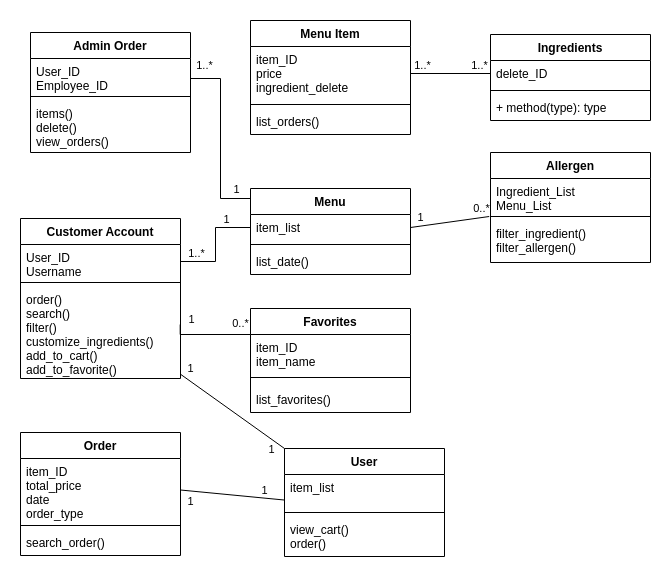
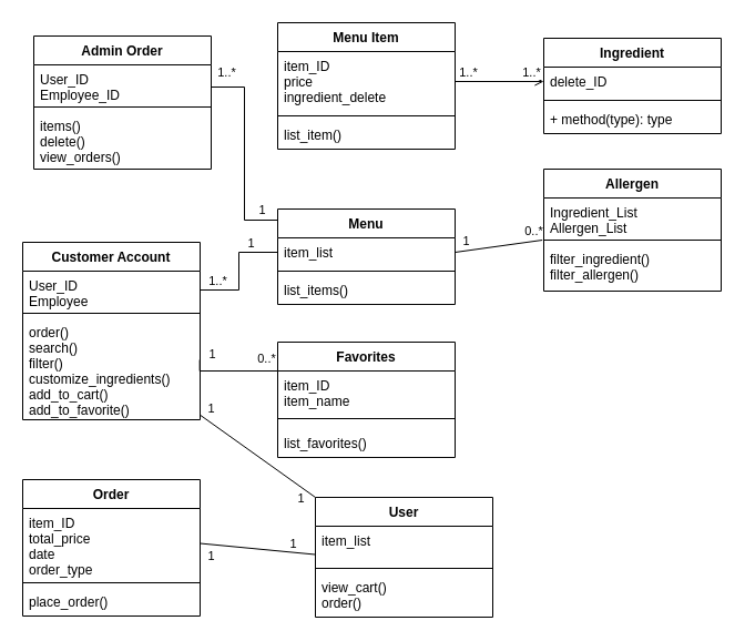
- <mxCell id="18" value="Ingredients" style="swimlane;fontStyle=1;align=center;verticalAlign=top;childLayout=stackLayout;horizontal=1;startSize=26;horizontalStack=0;resizeParent=1;resizeParentMax=0;resizeLast=0;collapsible=1;marginBottom=0;" parent="1" vertex="1"><mxGeometry x="490" y="34" width="160" height="86" as="geometry" /></mxCell>
+ <mxCell id="18" value="Ingredient" style="swimlane;fontStyle=1;align=center;verticalAlign=top;childLayout=stackLayout;horizontal=1;startSize=26;horizontalStack=0;resizeParent=1;resizeParentMax=0;resizeLast=0;collapsible=1;marginBottom=0;" parent="1" vertex="1"><mxGeometry x="490" y="34" width="160" height="86" as="geometry" /></mxCell>
- <mxCell id="32" style="edgeStyle=orthogonalEdgeStyle;rounded=0;orthogonalLoop=1;jettySize=auto;html=1;entryX=0;entryY=0.5;entryDx=0;entryDy=0;endArrow=none;endFill=0;" parent="1" source="26" target="19" edge="1"><mxGeometry relative="1" as="geometry" /></mxCell>
+ <mxCell id="32" style="edgeStyle=orthogonalEdgeStyle;rounded=0;orthogonalLoop=1;jettySize=auto;html=1;entryX=0;entryY=0.5;entryDx=0;entryDy=0;endArrow=open;endFill=0;" parent="1" source="26" target="19" edge="1"><mxGeometry relative="1" as="geometry" /></mxCell>
- <mxCell id="28" value="list_orders()" style="text;strokeColor=none;fillColor=none;align=left;verticalAlign=top;spacingLeft=4;spacingRight=4;overflow=hidden;rotatable=0;points=[[0,0.5],[1,0.5]];portConstraint=eastwest;" parent="25" vertex="1"><mxGeometry y="88" width="160" height="26" as="geometry" /></mxCell>
+ <mxCell id="28" value="list_item()" style="text;strokeColor=none;fillColor=none;align=left;verticalAlign=top;spacingLeft=4;spacingRight=4;overflow=hidden;rotatable=0;points=[[0,0.5],[1,0.5]];portConstraint=eastwest;" parent="25" vertex="1"><mxGeometry y="88" width="160" height="26" as="geometry" /></mxCell>
- <mxCell id="53" value="Ingredient_List&#10;Menu_List" style="text;strokeColor=none;fillColor=none;align=left;verticalAlign=top;spacingLeft=4;spacingRight=4;overflow=hidden;rotatable=0;points=[[0,0.5],[1,0.5]];portConstraint=eastwest;" vertex="1" parent="52"><mxGeometry y="26" width="160" height="34" as="geometry" /></mxCell>
+ <mxCell id="53" value="Ingredient_List&#10;Allergen_List" style="text;strokeColor=none;fillColor=none;align=left;verticalAlign=top;spacingLeft=4;spacingRight=4;overflow=hidden;rotatable=0;points=[[0,0.5],[1,0.5]];portConstraint=eastwest;" vertex="1" parent="52"><mxGeometry y="26" width="160" height="34" as="geometry" /></mxCell>
- <mxCell id="7" value="User_ID&#10;Username" style="text;strokeColor=none;fillColor=none;align=left;verticalAlign=top;spacingLeft=4;spacingRight=4;overflow=hidden;rotatable=0;points=[[0,0.5],[1,0.5]];portConstraint=eastwest;" parent="6" vertex="1"><mxGeometry y="26" width="160" height="34" as="geometry" /></mxCell>
+ <mxCell id="7" value="User_ID&#10;Employee" style="text;strokeColor=none;fillColor=none;align=left;verticalAlign=top;spacingLeft=4;spacingRight=4;overflow=hidden;rotatable=0;points=[[0,0.5],[1,0.5]];portConstraint=eastwest;" parent="6" vertex="1"><mxGeometry y="26" width="160" height="34" as="geometry" /></mxCell>
- <mxCell id="5" value="list_date()" style="text;strokeColor=none;fillColor=none;align=left;verticalAlign=top;spacingLeft=4;spacingRight=4;overflow=hidden;rotatable=0;points=[[0,0.5],[1,0.5]];portConstraint=eastwest;" parent="2" vertex="1"><mxGeometry y="60" width="160" height="26" as="geometry" /></mxCell>
+ <mxCell id="5" value="list_items()" style="text;strokeColor=none;fillColor=none;align=left;verticalAlign=top;spacingLeft=4;spacingRight=4;overflow=hidden;rotatable=0;points=[[0,0.5],[1,0.5]];portConstraint=eastwest;" parent="2" vertex="1"><mxGeometry y="60" width="160" height="26" as="geometry" /></mxCell>
- <mxCell id="17" value="search_order()" style="text;strokeColor=none;fillColor=none;align=left;verticalAlign=top;spacingLeft=4;spacingRight=4;overflow=hidden;rotatable=0;points=[[0,0.5],[1,0.5]];portConstraint=eastwest;" parent="14" vertex="1"><mxGeometry y="97" width="160" height="26" as="geometry" /></mxCell>
+ <mxCell id="17" value="place_order()" style="text;strokeColor=none;fillColor=none;align=left;verticalAlign=top;spacingLeft=4;spacingRight=4;overflow=hidden;rotatable=0;points=[[0,0.5],[1,0.5]];portConstraint=eastwest;" parent="14" vertex="1"><mxGeometry y="97" width="160" height="26" as="geometry" /></mxCell>
